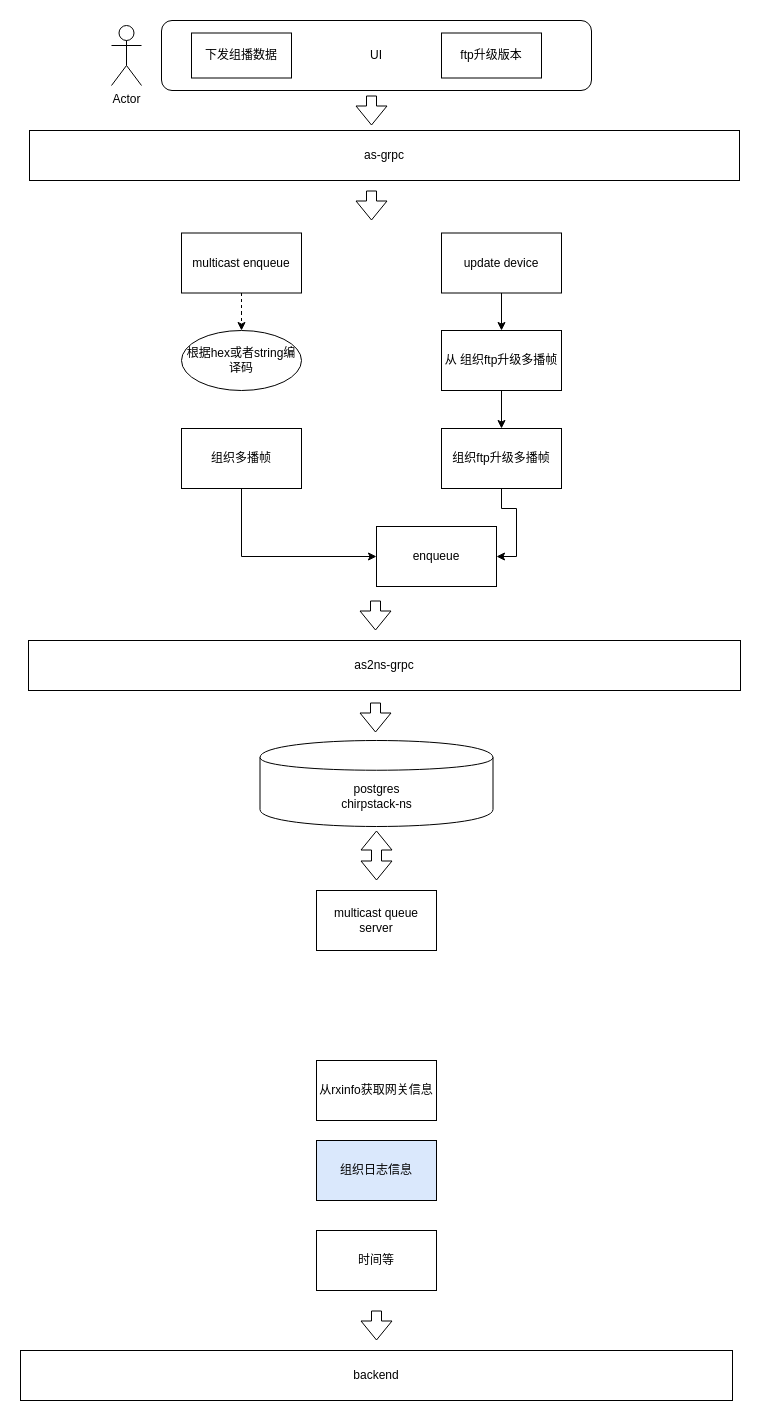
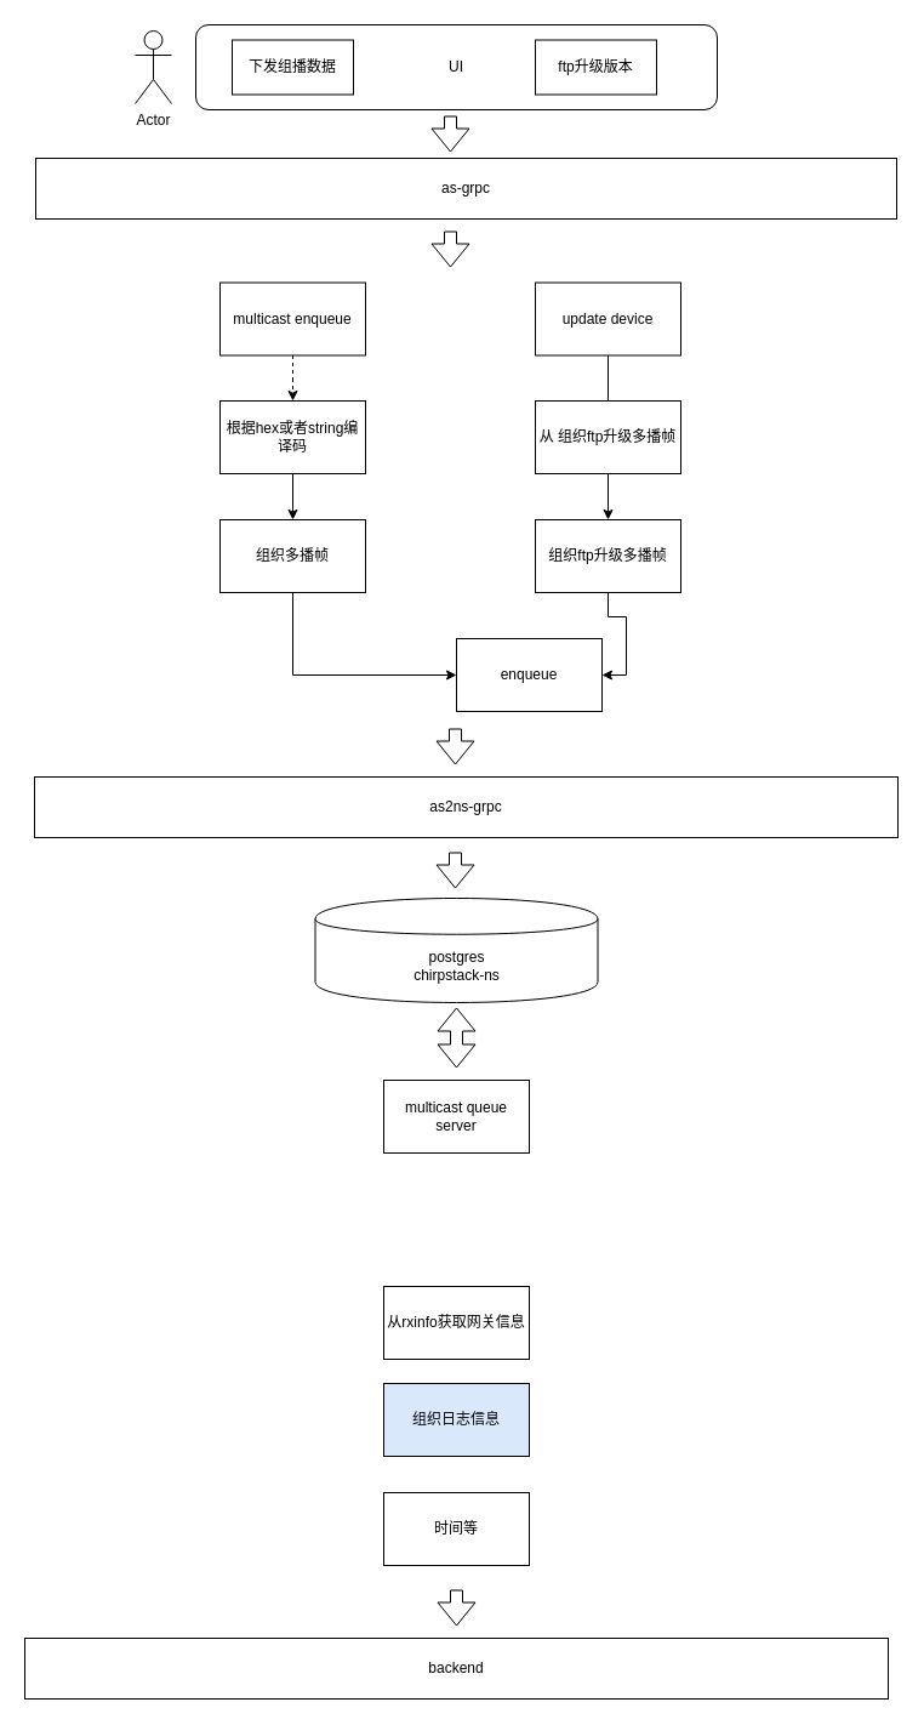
- <mxCell id="9" style="edgeStyle=orthogonalEdgeStyle;rounded=0;orthogonalLoop=1;jettySize=auto;html=1;exitX=0.5;exitY=1;exitDx=0;exitDy=0;entryX=0.5;entryY=0;entryDx=0;entryDy=0;" edge="1" parent="1" source="10" target="16"><mxGeometry relative="1" as="geometry" /></mxCell>
+ <mxCell id="9" style="edgeStyle=orthogonalEdgeStyle;rounded=0;orthogonalLoop=1;jettySize=auto;html=1;exitX=0.5;exitY=1;exitDx=0;exitDy=0;entryX=0.5;entryY=0;entryDx=0;entryDy=0;endArrow=none;" edge="1" parent="1" source="10" target="16"><mxGeometry relative="1" as="geometry" /></mxCell>
- <mxCell id="20" value="根据hex或者string编译码" style="ellipse;whiteSpace=wrap;html=1;" vertex="1" parent="1"><mxGeometry x="181" y="330" width="120" height="60" as="geometry" /></mxCell>
+ <mxCell id="20" value="根据hex或者string编译码" style="rounded=0;whiteSpace=wrap;html=1;" vertex="1" parent="1"><mxGeometry x="181" y="330" width="120" height="60" as="geometry" /></mxCell>
+ <mxCell id="19" style="edgeStyle=orthogonalEdgeStyle;rounded=0;orthogonalLoop=1;jettySize=auto;html=1;exitX=0.5;exitY=1;exitDx=0;exitDy=0;entryX=0.5;entryY=0;entryDx=0;entryDy=0;" edge="1" parent="1" source="20" target="14"><mxGeometry relative="1" as="geometry" /></mxCell>
